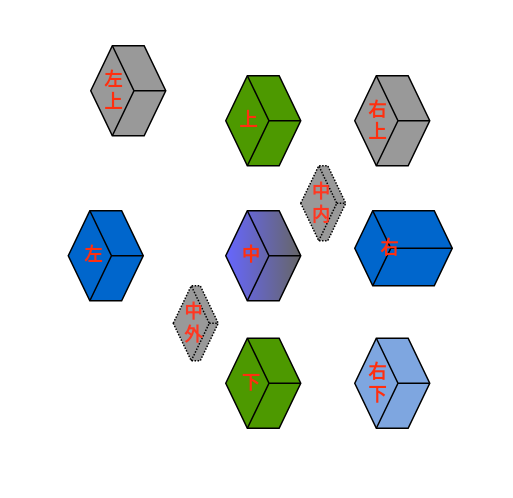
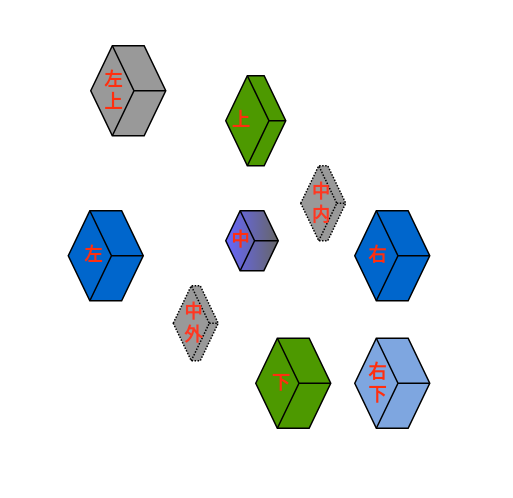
- <mxCell id="6" value="&lt;b style=&quot;&quot;&gt;&lt;font color=&quot;#ff2f0f&quot;&gt;上&amp;nbsp; &amp;nbsp; &amp;nbsp;&amp;nbsp;&lt;/font&gt;&lt;/b&gt;" style="html=1;shape=mxgraph.basic.isocube;isoAngle=15;direction=north;fillColor=#4D9900;" parent="1" vertex="1"><mxGeometry x="150" y="50" width="50" height="60" as="geometry" /></mxCell>
+ <mxCell id="6" value="&lt;b style=&quot;&quot;&gt;&lt;font color=&quot;#ff2f0f&quot;&gt;上&amp;nbsp; &amp;nbsp; &amp;nbsp;&amp;nbsp;&lt;/font&gt;&lt;/b&gt;" style="html=1;shape=mxgraph.basic.isocube;isoAngle=15;direction=north;fillColor=#4D9900;" parent="1" vertex="1"><mxGeometry x="150" y="50" width="40" height="60" as="geometry" /></mxCell>
- <mxCell id="8" value="&lt;b style=&quot;&quot;&gt;&lt;font color=&quot;#ff2f0f&quot;&gt;右&amp;nbsp; &amp;nbsp; &amp;nbsp;&amp;nbsp;&lt;/font&gt;&lt;/b&gt;&lt;div&gt;&lt;b style=&quot;&quot;&gt;&lt;font color=&quot;#ff2f0f&quot;&gt;上&amp;nbsp; &amp;nbsp; &amp;nbsp;&amp;nbsp;&lt;/font&gt;&lt;/b&gt;&lt;br&gt;&lt;/div&gt;" style="html=1;shape=mxgraph.basic.isocube;isoAngle=15;direction=north;fillColor=#999999;" parent="1" vertex="1"><mxGeometry x="236" y="50" width="50" height="60" as="geometry" /></mxCell>
- <mxCell id="4" value="&lt;b style=&quot;&quot;&gt;&lt;font color=&quot;#ff2f0f&quot;&gt;右&amp;nbsp; &amp;nbsp; &amp;nbsp;&amp;nbsp;&lt;/font&gt;&lt;/b&gt;" style="html=1;shape=mxgraph.basic.isocube;isoAngle=15;direction=north;fillColor=#0066CC;" parent="1" vertex="1"><mxGeometry x="236" y="140" width="65" height="50" as="geometry" /></mxCell>
+ <mxCell id="4" value="&lt;b style=&quot;&quot;&gt;&lt;font color=&quot;#ff2f0f&quot;&gt;右&amp;nbsp; &amp;nbsp; &amp;nbsp;&amp;nbsp;&lt;/font&gt;&lt;/b&gt;" style="html=1;shape=mxgraph.basic.isocube;isoAngle=15;direction=north;fillColor=#0066CC;" parent="1" vertex="1"><mxGeometry x="236" y="140" width="50" height="60" as="geometry" /></mxCell>
- <mxCell id="3" value="&lt;b style=&quot;&quot;&gt;&lt;font color=&quot;#ff2f0f&quot;&gt;中&amp;nbsp; &amp;nbsp; &amp;nbsp;&lt;/font&gt;&lt;/b&gt;" style="html=1;shape=mxgraph.basic.isocube;isoAngle=15;direction=north;fillColor=#6666FF;gradientColor=#666666;" parent="1" vertex="1"><mxGeometry x="150" y="140" width="50" height="60" as="geometry" /></mxCell>
+ <mxCell id="3" value="&lt;b style=&quot;&quot;&gt;&lt;font color=&quot;#ff2f0f&quot;&gt;中&amp;nbsp; &amp;nbsp; &amp;nbsp;&lt;/font&gt;&lt;/b&gt;" style="html=1;shape=mxgraph.basic.isocube;isoAngle=15;direction=north;fillColor=#6666FF;gradientColor=#666666;" parent="1" vertex="1"><mxGeometry x="150" y="140" width="35" height="40" as="geometry" /></mxCell>
- <mxCell id="7" value="&lt;b style=&quot;&quot;&gt;&lt;font color=&quot;#ff2f0f&quot;&gt;下&amp;nbsp; &amp;nbsp; &amp;nbsp;&lt;/font&gt;&lt;/b&gt;" style="html=1;shape=mxgraph.basic.isocube;isoAngle=15;direction=north;fillColor=#4D9900;" parent="1" vertex="1"><mxGeometry x="150" y="225" width="50" height="60" as="geometry" /></mxCell>
+ <mxCell id="7" value="&lt;b style=&quot;&quot;&gt;&lt;font color=&quot;#ff2f0f&quot;&gt;下&amp;nbsp; &amp;nbsp; &amp;nbsp;&lt;/font&gt;&lt;/b&gt;" style="html=1;shape=mxgraph.basic.isocube;isoAngle=15;direction=north;fillColor=#4D9900;" parent="1" vertex="1"><mxGeometry x="170" y="225" width="50" height="60" as="geometry" /></mxCell>
